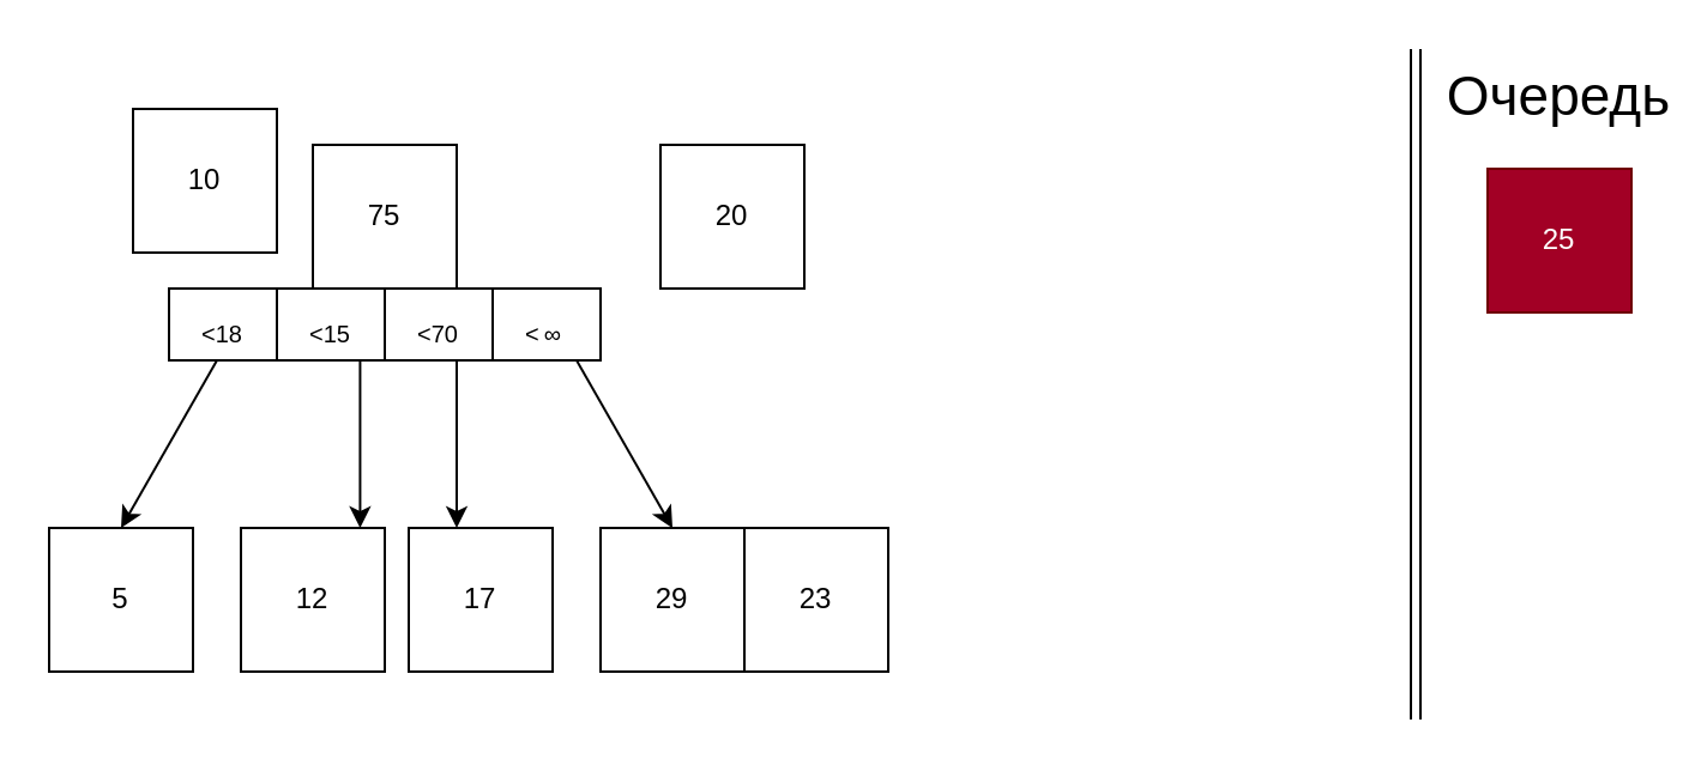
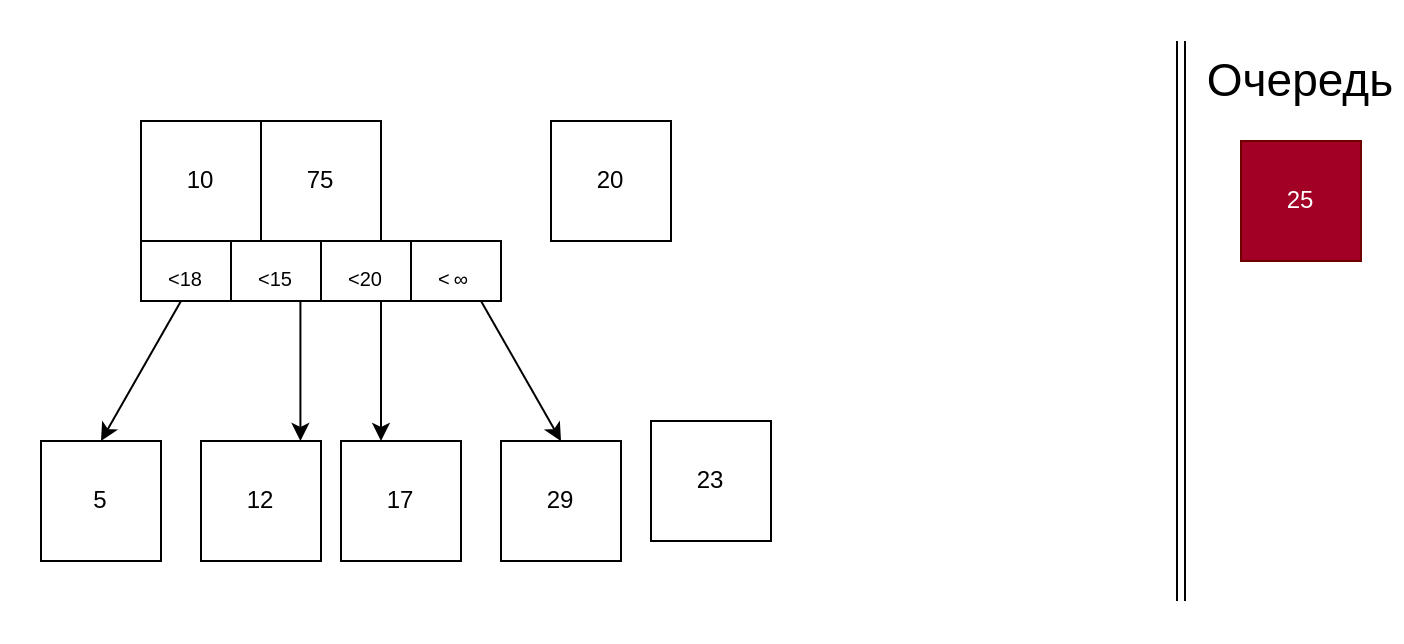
- <mxCell id="2" value="&lt;font style=&quot;font-size: 12px&quot;&gt;10&lt;/font&gt;" style="rounded=0;whiteSpace=wrap;html=1;" parent="1" vertex="1"><mxGeometry x="55" y="45" width="60" height="60" as="geometry" /></mxCell>
+ <mxCell id="2" value="&lt;font style=&quot;font-size: 12px&quot;&gt;10&lt;/font&gt;" style="rounded=0;whiteSpace=wrap;html=1;" parent="1" vertex="1"><mxGeometry x="70" y="60" width="60" height="60" as="geometry" /></mxCell>
- <mxCell id="18" value="&lt;font style=&quot;font-size: 10px&quot;&gt;&amp;lt;70&lt;/font&gt;" style="rounded=0;whiteSpace=wrap;html=1;fontSize=23;align=center;" vertex="1" parent="1"><mxGeometry x="160" y="120" width="45" height="30" as="geometry" /></mxCell>
+ <mxCell id="18" value="&lt;font style=&quot;font-size: 10px&quot;&gt;&amp;lt;20&lt;/font&gt;" style="rounded=0;whiteSpace=wrap;html=1;fontSize=23;align=center;" vertex="1" parent="1"><mxGeometry x="160" y="120" width="45" height="30" as="geometry" /></mxCell>
- <mxCell id="13" value="23" style="rounded=0;whiteSpace=wrap;html=1;" parent="1" vertex="1"><mxGeometry x="310" y="220" width="60" height="60" as="geometry" /></mxCell>
+ <mxCell id="13" value="23" style="rounded=0;whiteSpace=wrap;html=1;" parent="1" vertex="1"><mxGeometry x="325" y="210" width="60" height="60" as="geometry" /></mxCell>
